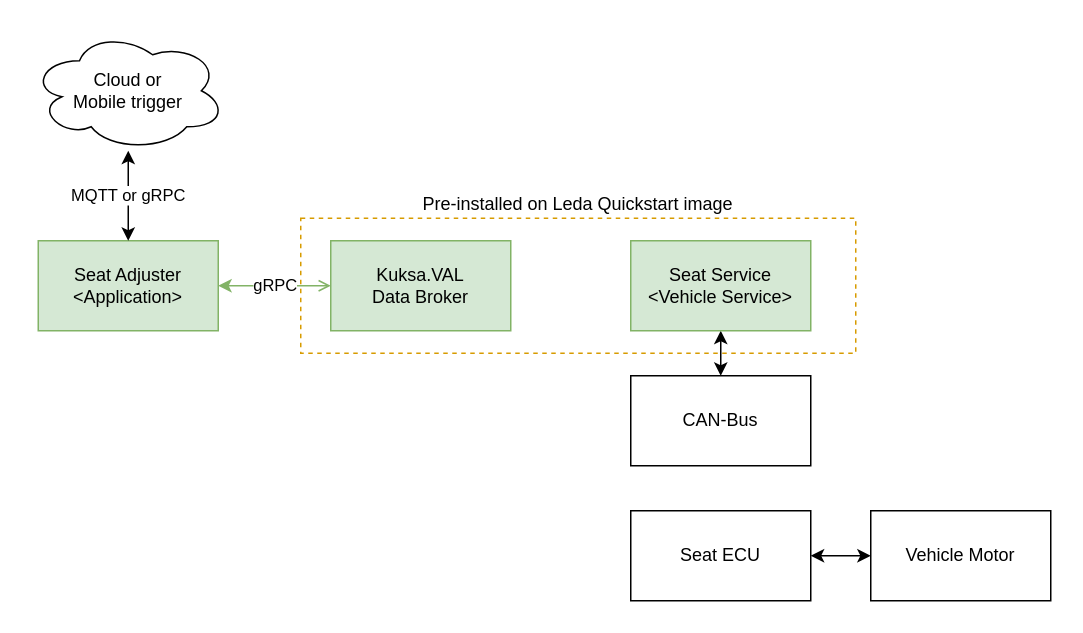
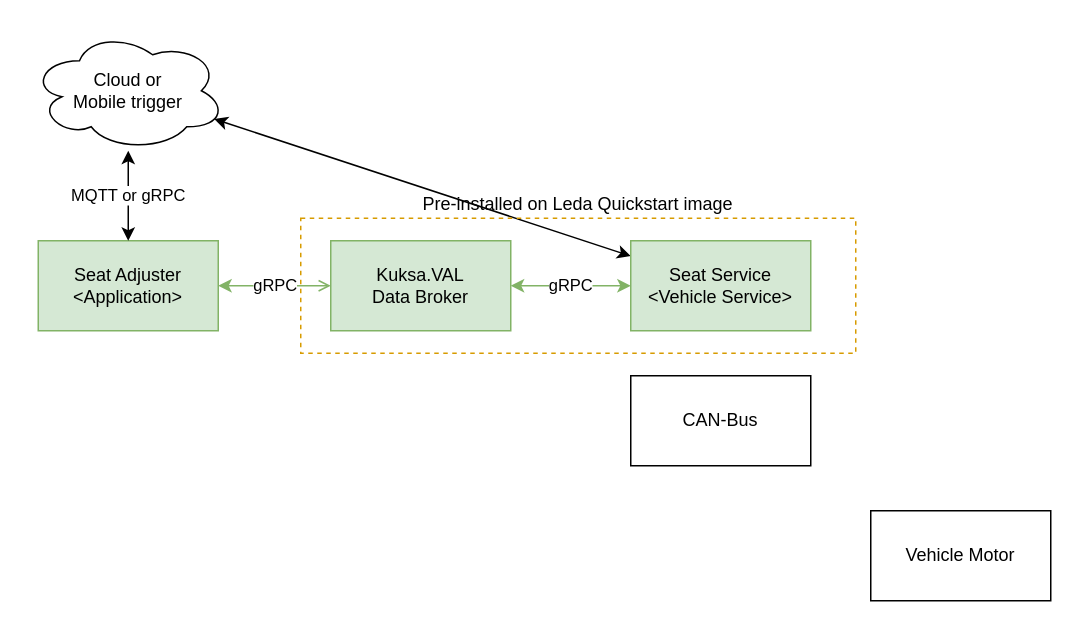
+ <mxCell id="9" value="gRPC" style="edgeStyle=none;html=1;fillColor=#d5e8d4;strokeColor=#82b366;startArrow=classic;startFill=1;" parent="1" source="10" target="5" edge="1"><mxGeometry relative="1" as="geometry" /></mxCell>
- <mxCell id="4" style="edgeStyle=none;html=1;startArrow=classic;startFill=1;" parent="1" source="5" target="6" edge="1"><mxGeometry relative="1" as="geometry" /></mxCell>
+ <mxCell id="4" style="edgeStyle=none;html=1;startArrow=classic;startFill=1;" parent="1" source="5" target="12" edge="1"><mxGeometry relative="1" as="geometry" /></mxCell>
- <mxCell id="8" value="Seat ECU" style="rounded=0;whiteSpace=wrap;html=1;" parent="1" vertex="1"><mxGeometry x="420" y="340" width="120" height="60" as="geometry" /></mxCell>
- <mxCell id="7" style="edgeStyle=none;html=1;startArrow=classic;startFill=1;" parent="1" source="8" target="13" edge="1"><mxGeometry relative="1" as="geometry" /></mxCell>
